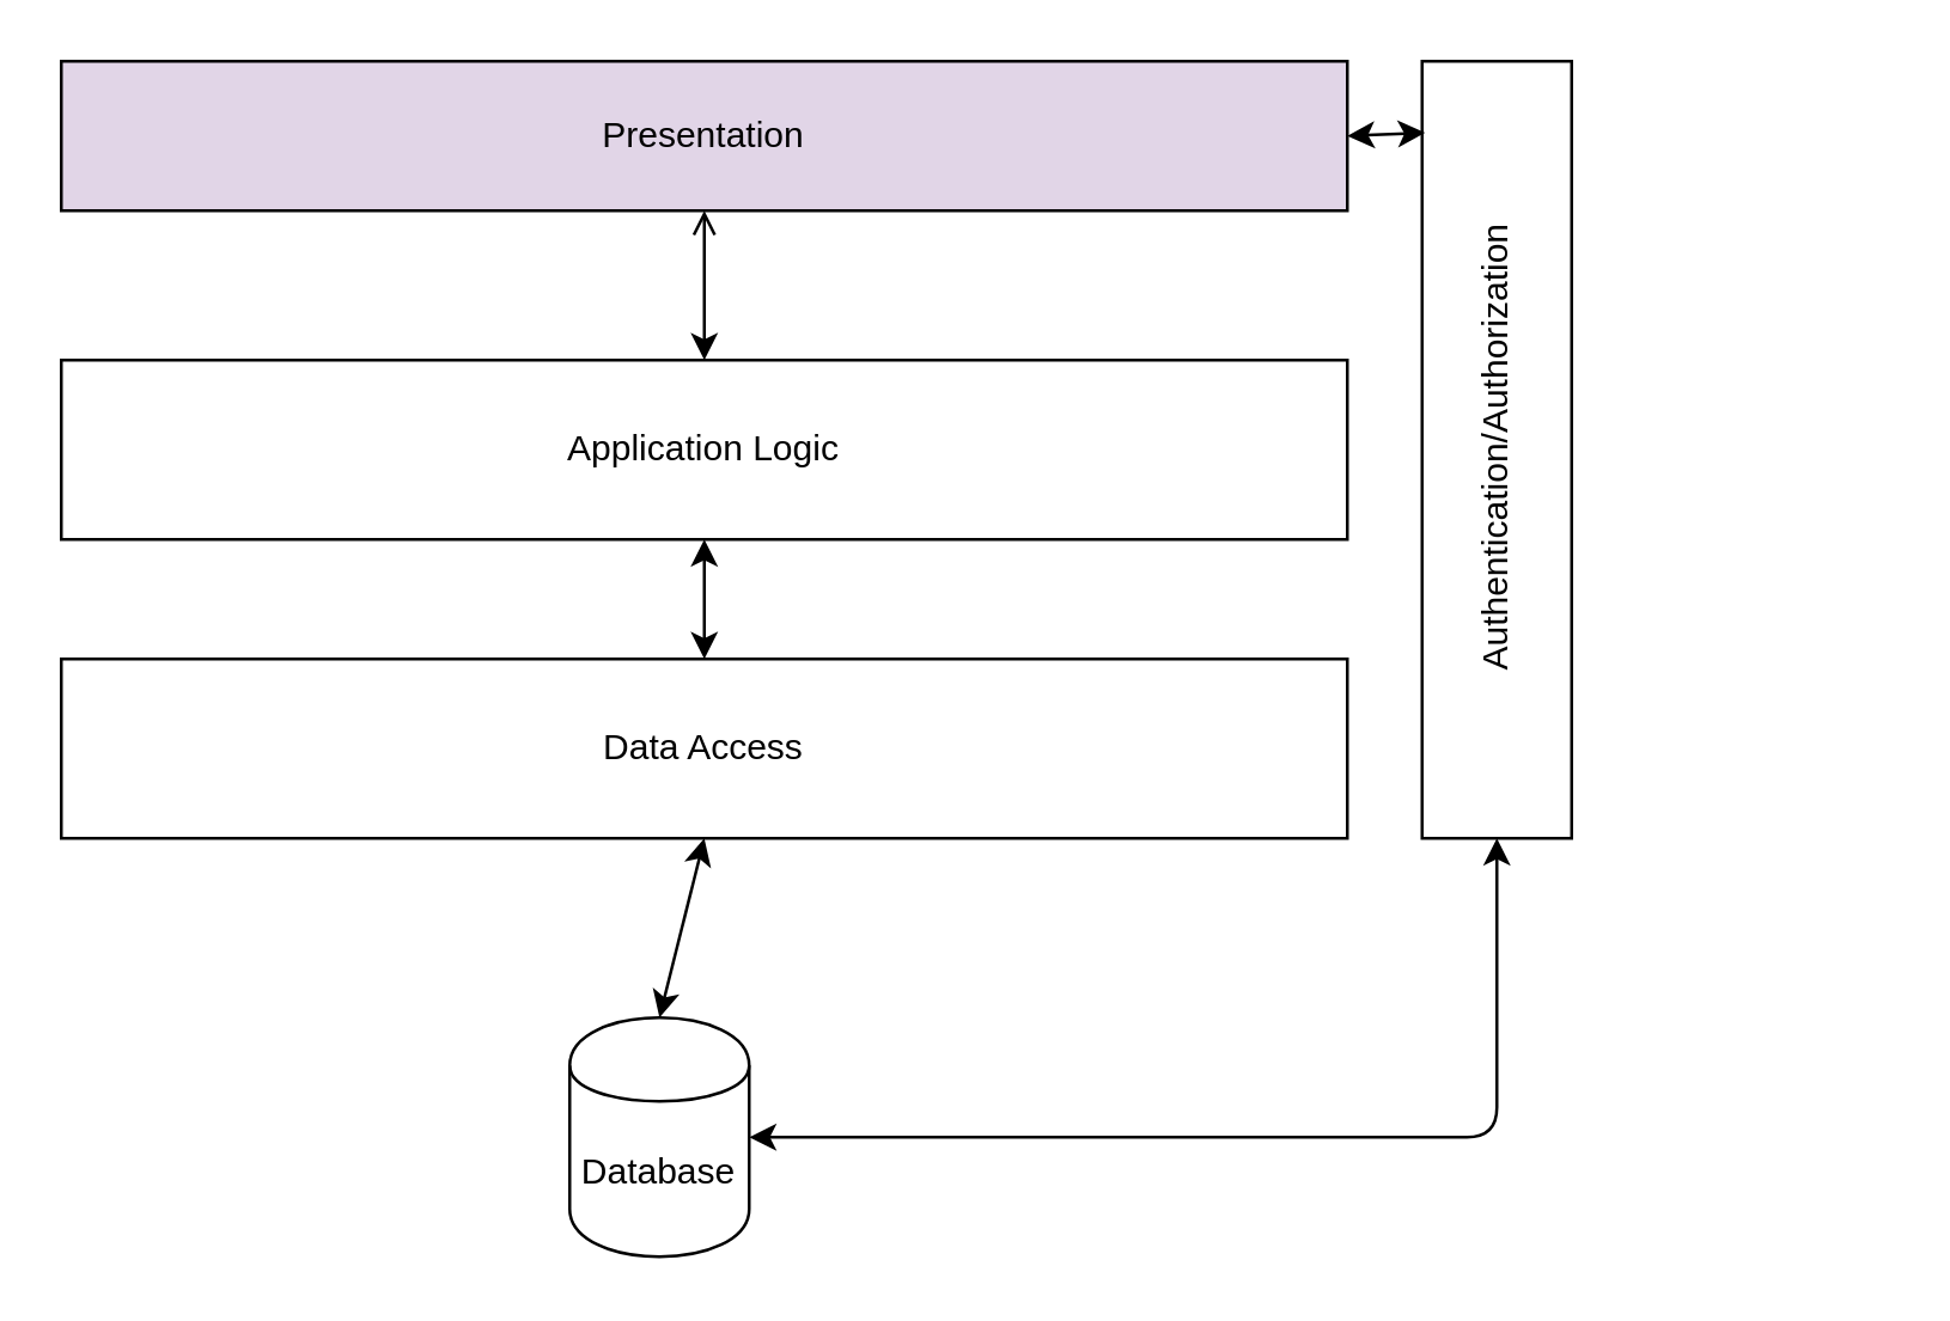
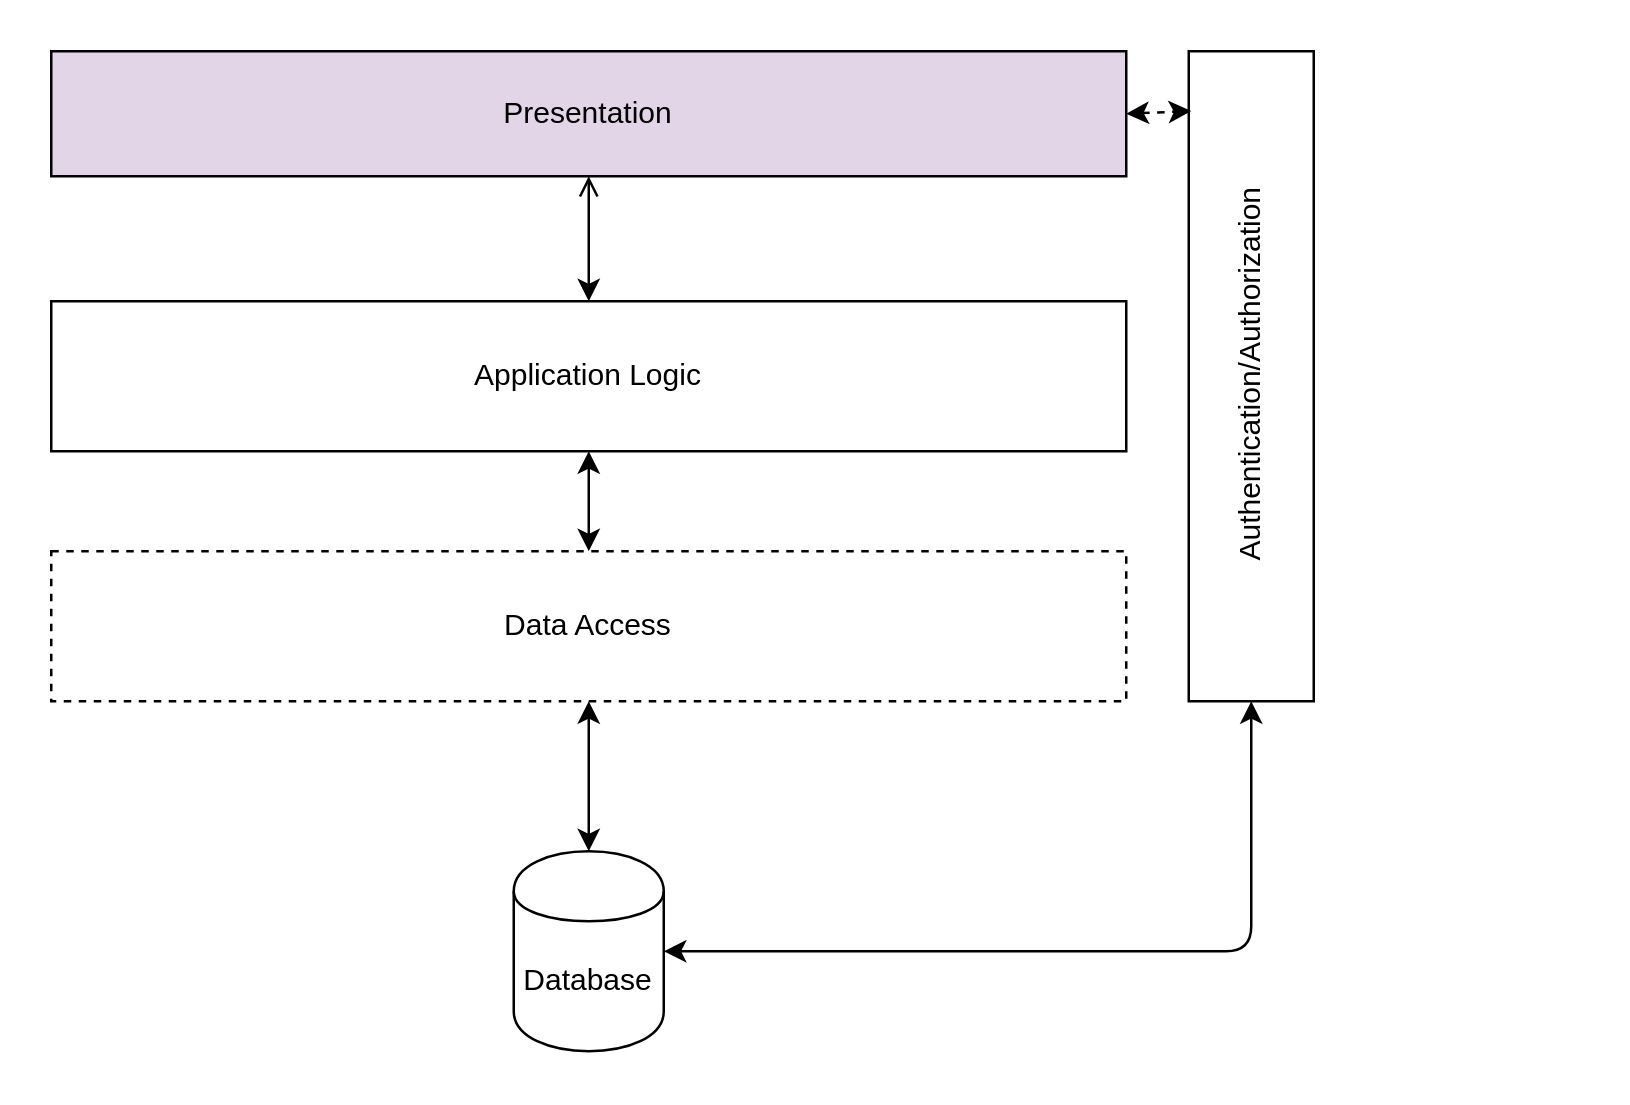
- <mxCell id="10" value="" style="endArrow=classic;startArrow=classic;html=1;exitX=1;exitY=0.5;exitDx=0;exitDy=0;entryX=0.908;entryY=0.02;entryDx=0;entryDy=0;entryPerimeter=0;" parent="1" source="2" target="9" edge="1"><mxGeometry width="50" height="50" relative="1" as="geometry"><mxPoint x="480" y="-110" as="sourcePoint" /><mxPoint x="530" y="-160" as="targetPoint" /></mxGeometry></mxCell>
+ <mxCell id="10" value="" style="endArrow=classic;startArrow=classic;html=1;exitX=1;exitY=0.5;exitDx=0;exitDy=0;entryX=0.908;entryY=0.02;entryDx=0;entryDy=0;entryPerimeter=0;dashed=1;" parent="1" source="2" target="9" edge="1"><mxGeometry width="50" height="50" relative="1" as="geometry"><mxPoint x="480" y="-110" as="sourcePoint" /><mxPoint x="530" y="-160" as="targetPoint" /></mxGeometry></mxCell>
- <mxCell id="4" value="Data Access" style="rounded=0;whiteSpace=wrap;html=1;" parent="1" vertex="1"><mxGeometry x="20" y="220" width="430" height="60" as="geometry" /></mxCell>
+ <mxCell id="4" value="Data Access" style="rounded=0;whiteSpace=wrap;html=1;dashed=1;" parent="1" vertex="1"><mxGeometry x="20" y="220" width="430" height="60" as="geometry" /></mxCell>
- <mxCell id="5" value="Database" style="shape=cylinder;whiteSpace=wrap;html=1;boundedLbl=1;backgroundOutline=1;" parent="1" vertex="1"><mxGeometry x="190" y="340" width="60" height="80" as="geometry" /></mxCell>
+ <mxCell id="5" value="Database" style="shape=cylinder;whiteSpace=wrap;html=1;boundedLbl=1;backgroundOutline=1;" parent="1" vertex="1"><mxGeometry x="205" y="340" width="60" height="80" as="geometry" /></mxCell>
